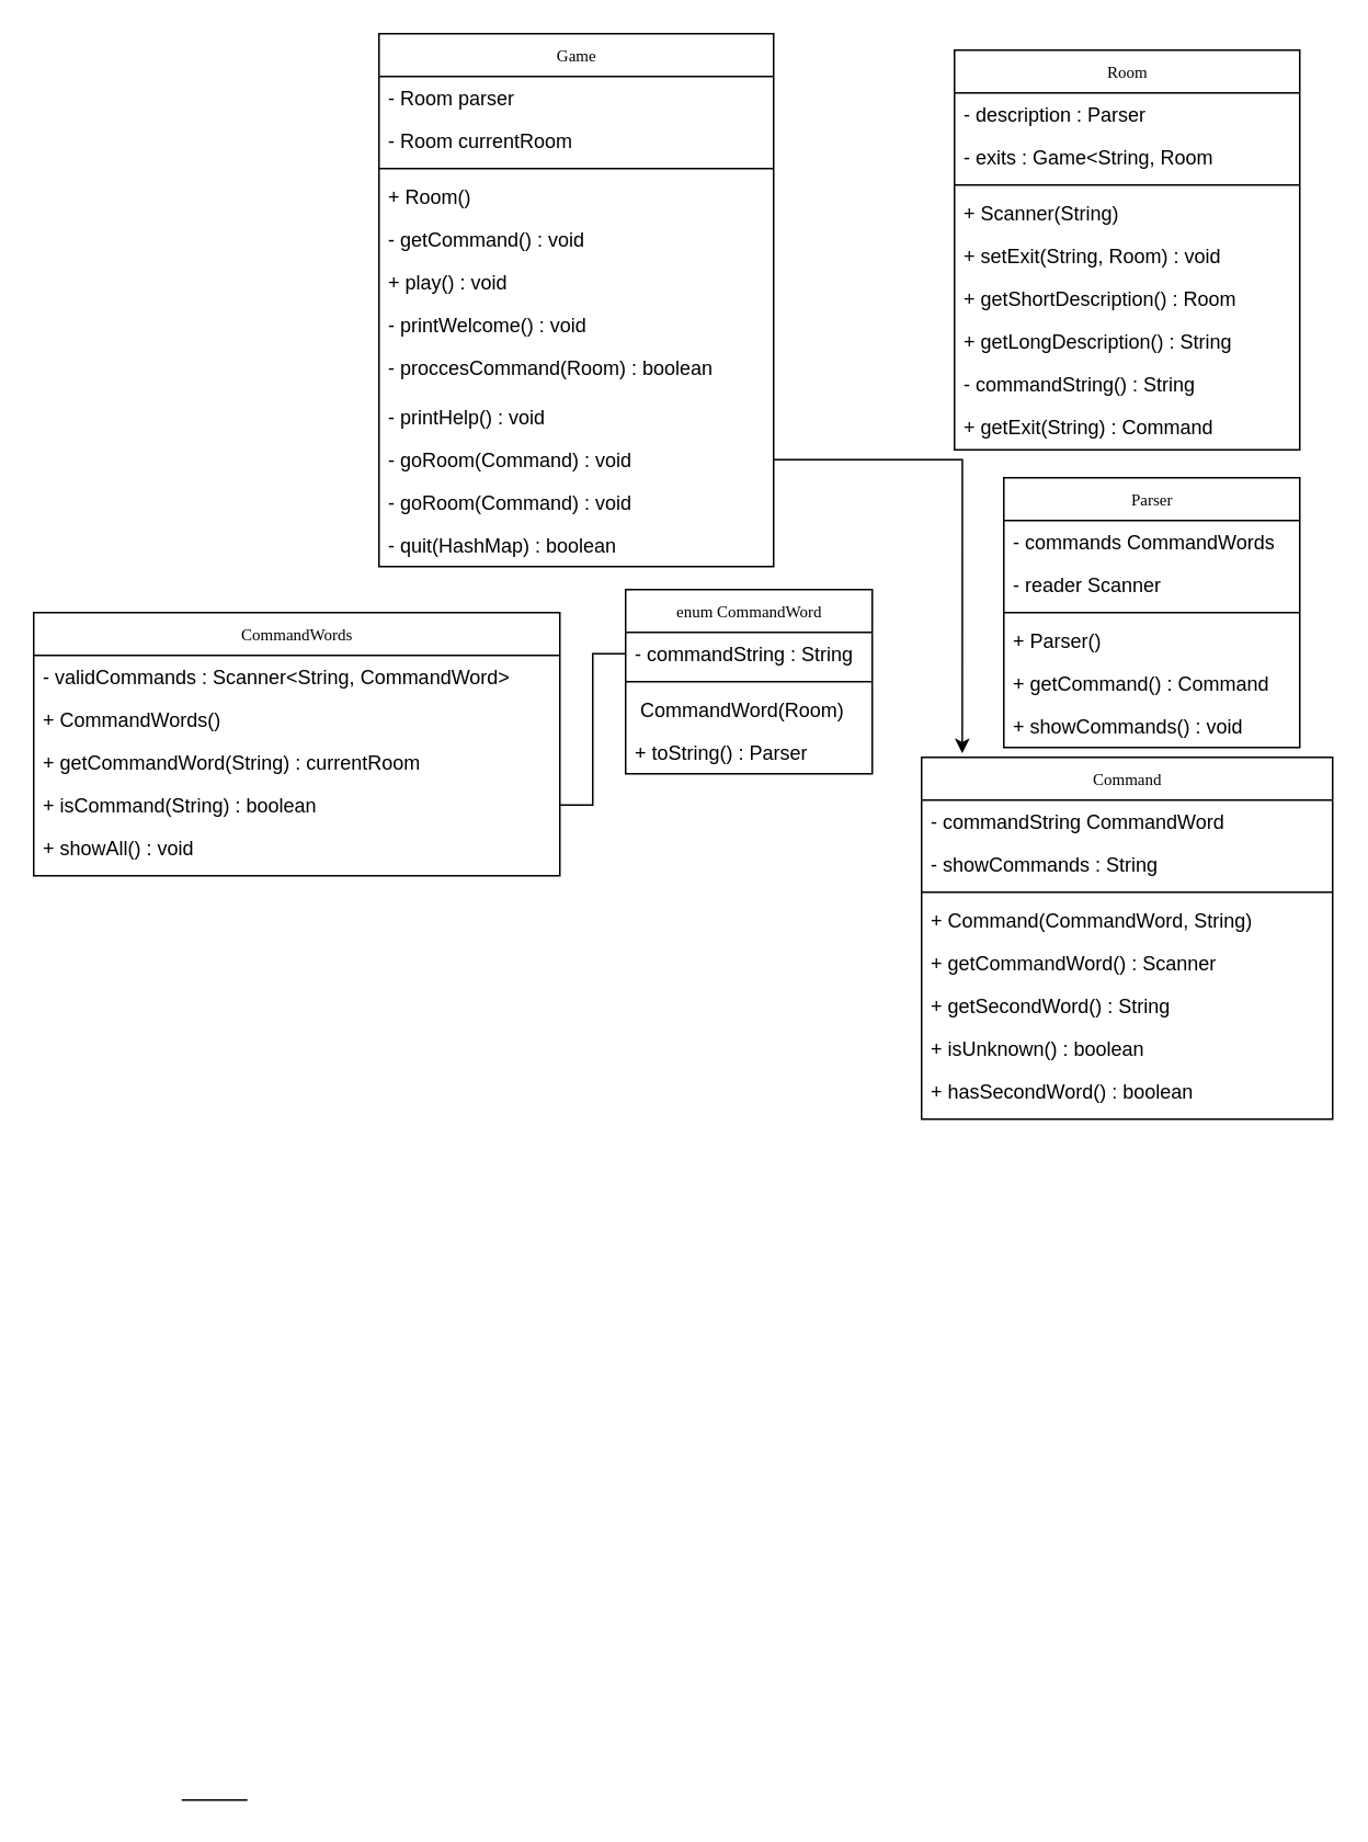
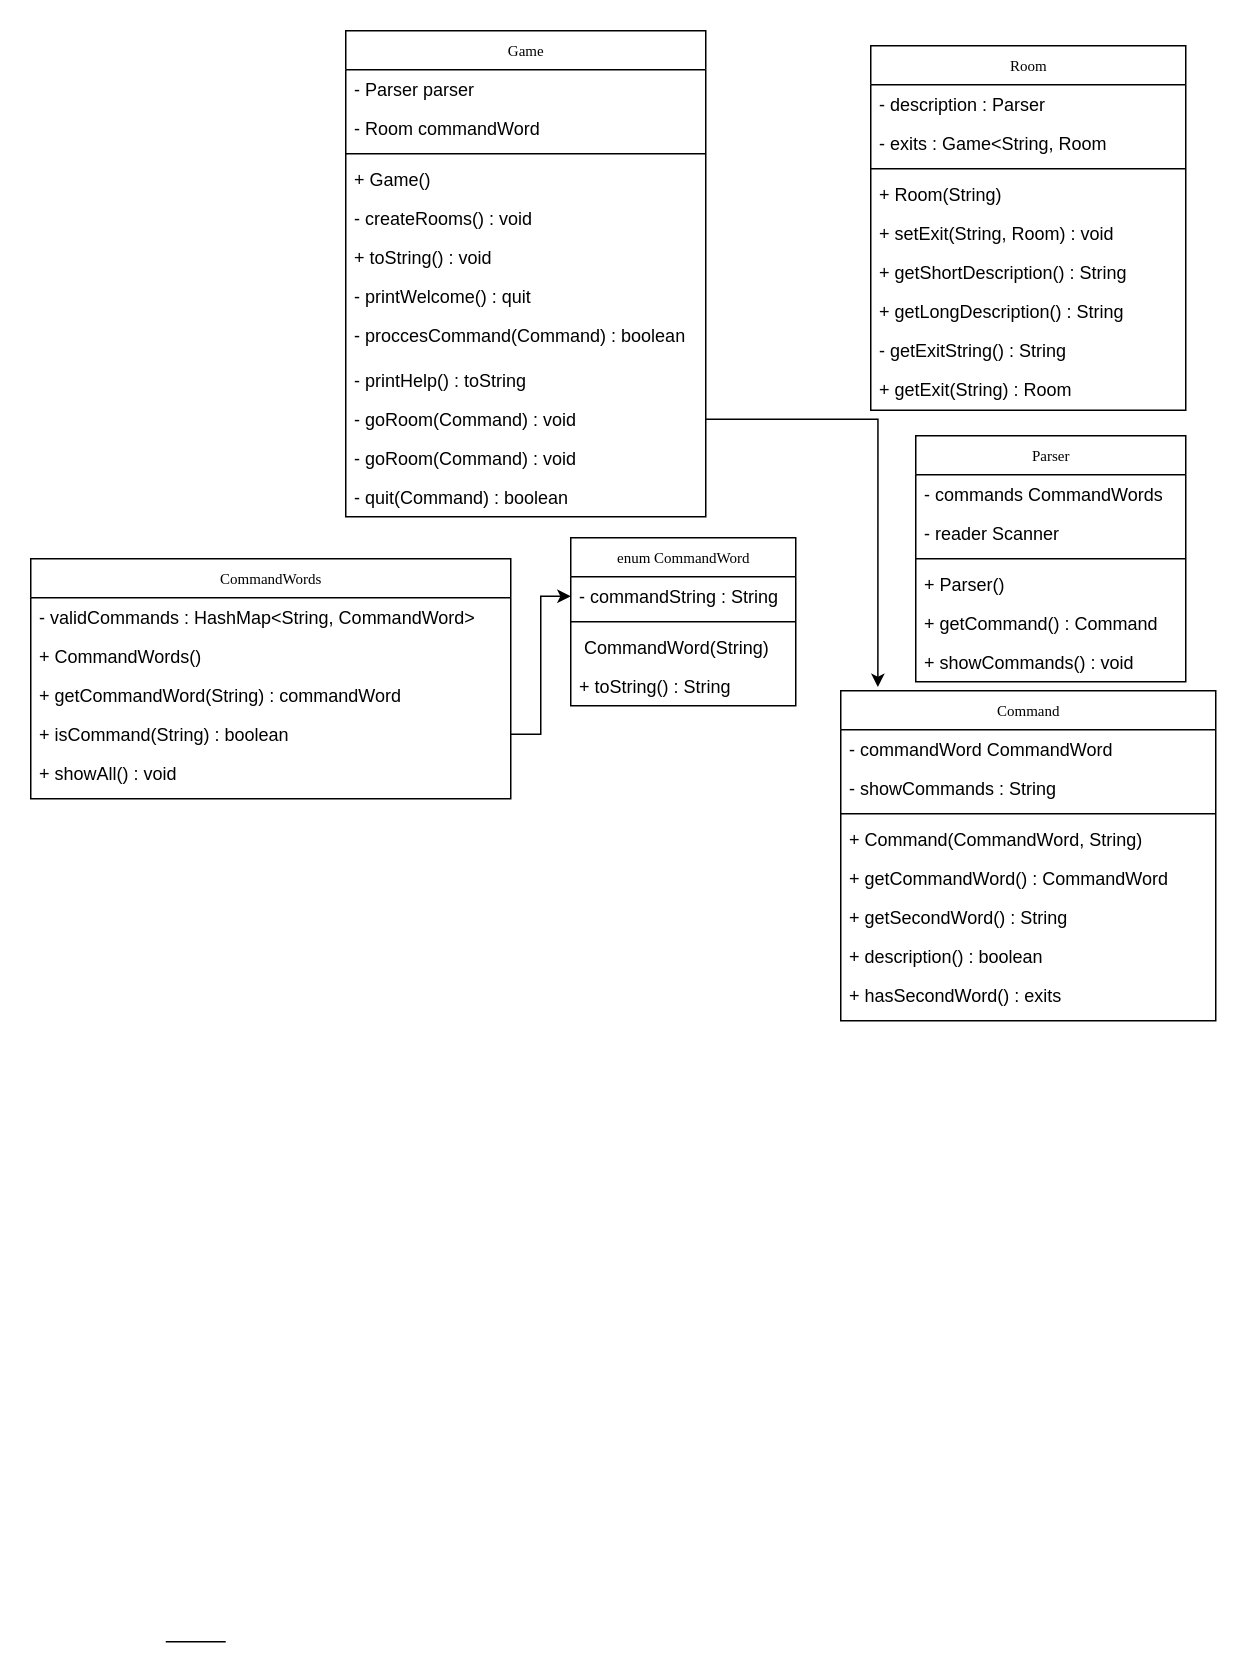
- <mxCell id="12" value="- Room parser" style="text;html=1;strokeColor=none;fillColor=none;align=left;verticalAlign=top;spacingLeft=4;spacingRight=4;whiteSpace=wrap;overflow=hidden;rotatable=0;points=[[0,0.5],[1,0.5]];portConstraint=eastwest;" parent="11" vertex="1"><mxGeometry y="26" width="240" height="26" as="geometry" /></mxCell>
+ <mxCell id="12" value="- Parser parser" style="text;html=1;strokeColor=none;fillColor=none;align=left;verticalAlign=top;spacingLeft=4;spacingRight=4;whiteSpace=wrap;overflow=hidden;rotatable=0;points=[[0,0.5],[1,0.5]];portConstraint=eastwest;" parent="11" vertex="1"><mxGeometry y="26" width="240" height="26" as="geometry" /></mxCell>
- <mxCell id="13" value="- Room currentRoom" style="text;html=1;strokeColor=none;fillColor=none;align=left;verticalAlign=top;spacingLeft=4;spacingRight=4;whiteSpace=wrap;overflow=hidden;rotatable=0;points=[[0,0.5],[1,0.5]];portConstraint=eastwest;" parent="11" vertex="1"><mxGeometry y="52" width="240" height="26" as="geometry" /></mxCell>
+ <mxCell id="13" value="- Room commandWord" style="text;html=1;strokeColor=none;fillColor=none;align=left;verticalAlign=top;spacingLeft=4;spacingRight=4;whiteSpace=wrap;overflow=hidden;rotatable=0;points=[[0,0.5],[1,0.5]];portConstraint=eastwest;" parent="11" vertex="1"><mxGeometry y="52" width="240" height="26" as="geometry" /></mxCell>
- <mxCell id="15" value="+ Room()" style="text;html=1;strokeColor=none;fillColor=none;align=left;verticalAlign=top;spacingLeft=4;spacingRight=4;whiteSpace=wrap;overflow=hidden;rotatable=0;points=[[0,0.5],[1,0.5]];portConstraint=eastwest;" parent="11" vertex="1"><mxGeometry y="86" width="240" height="26" as="geometry" /></mxCell>
+ <mxCell id="15" value="+ Game()" style="text;html=1;strokeColor=none;fillColor=none;align=left;verticalAlign=top;spacingLeft=4;spacingRight=4;whiteSpace=wrap;overflow=hidden;rotatable=0;points=[[0,0.5],[1,0.5]];portConstraint=eastwest;" parent="11" vertex="1"><mxGeometry y="86" width="240" height="26" as="geometry" /></mxCell>
- <mxCell id="28" value="+ Scanner(String)" style="text;html=1;strokeColor=none;fillColor=none;align=left;verticalAlign=top;spacingLeft=4;spacingRight=4;whiteSpace=wrap;overflow=hidden;rotatable=0;points=[[0,0.5],[1,0.5]];portConstraint=eastwest;" vertex="1" parent="24"><mxGeometry y="86" width="210" height="26" as="geometry" /></mxCell>
+ <mxCell id="28" value="+ Room(String)" style="text;html=1;strokeColor=none;fillColor=none;align=left;verticalAlign=top;spacingLeft=4;spacingRight=4;whiteSpace=wrap;overflow=hidden;rotatable=0;points=[[0,0.5],[1,0.5]];portConstraint=eastwest;" vertex="1" parent="24"><mxGeometry y="86" width="210" height="26" as="geometry" /></mxCell>
- <mxCell id="16" value="- getCommand() : void" style="text;html=1;strokeColor=none;fillColor=none;align=left;verticalAlign=top;spacingLeft=4;spacingRight=4;whiteSpace=wrap;overflow=hidden;rotatable=0;points=[[0,0.5],[1,0.5]];portConstraint=eastwest;" vertex="1" parent="11"><mxGeometry y="112" width="240" height="26" as="geometry" /></mxCell>
+ <mxCell id="16" value="- createRooms() : void" style="text;html=1;strokeColor=none;fillColor=none;align=left;verticalAlign=top;spacingLeft=4;spacingRight=4;whiteSpace=wrap;overflow=hidden;rotatable=0;points=[[0,0.5],[1,0.5]];portConstraint=eastwest;" vertex="1" parent="11"><mxGeometry y="112" width="240" height="26" as="geometry" /></mxCell>
- <mxCell id="17" value="+ play() : void" style="text;html=1;strokeColor=none;fillColor=none;align=left;verticalAlign=top;spacingLeft=4;spacingRight=4;whiteSpace=wrap;overflow=hidden;rotatable=0;points=[[0,0.5],[1,0.5]];portConstraint=eastwest;" vertex="1" parent="11"><mxGeometry y="138" width="240" height="26" as="geometry" /></mxCell>
+ <mxCell id="17" value="+ toString() : void" style="text;html=1;strokeColor=none;fillColor=none;align=left;verticalAlign=top;spacingLeft=4;spacingRight=4;whiteSpace=wrap;overflow=hidden;rotatable=0;points=[[0,0.5],[1,0.5]];portConstraint=eastwest;" vertex="1" parent="11"><mxGeometry y="138" width="240" height="26" as="geometry" /></mxCell>
- <mxCell id="30" value="+ getShortDescription() : Room" style="text;html=1;strokeColor=none;fillColor=none;align=left;verticalAlign=top;spacingLeft=4;spacingRight=4;whiteSpace=wrap;overflow=hidden;rotatable=0;points=[[0,0.5],[1,0.5]];portConstraint=eastwest;" vertex="1" parent="24"><mxGeometry y="138" width="210" height="26" as="geometry" /></mxCell>
+ <mxCell id="30" value="+ getShortDescription() : String" style="text;html=1;strokeColor=none;fillColor=none;align=left;verticalAlign=top;spacingLeft=4;spacingRight=4;whiteSpace=wrap;overflow=hidden;rotatable=0;points=[[0,0.5],[1,0.5]];portConstraint=eastwest;" vertex="1" parent="24"><mxGeometry y="138" width="210" height="26" as="geometry" /></mxCell>
- <mxCell id="18" value="- printWelcome() : void" style="text;html=1;strokeColor=none;fillColor=none;align=left;verticalAlign=top;spacingLeft=4;spacingRight=4;whiteSpace=wrap;overflow=hidden;rotatable=0;points=[[0,0.5],[1,0.5]];portConstraint=eastwest;" vertex="1" parent="11"><mxGeometry y="164" width="240" height="26" as="geometry" /></mxCell>
+ <mxCell id="18" value="- printWelcome() : quit" style="text;html=1;strokeColor=none;fillColor=none;align=left;verticalAlign=top;spacingLeft=4;spacingRight=4;whiteSpace=wrap;overflow=hidden;rotatable=0;points=[[0,0.5],[1,0.5]];portConstraint=eastwest;" vertex="1" parent="11"><mxGeometry y="164" width="240" height="26" as="geometry" /></mxCell>
- <mxCell id="19" value="- proccesCommand(Room) : boolean" style="text;html=1;strokeColor=none;fillColor=none;align=left;verticalAlign=top;spacingLeft=4;spacingRight=4;whiteSpace=wrap;overflow=hidden;rotatable=0;points=[[0,0.5],[1,0.5]];portConstraint=eastwest;" vertex="1" parent="11"><mxGeometry y="190" width="240" height="30" as="geometry" /></mxCell>
+ <mxCell id="19" value="- proccesCommand(Command) : boolean" style="text;html=1;strokeColor=none;fillColor=none;align=left;verticalAlign=top;spacingLeft=4;spacingRight=4;whiteSpace=wrap;overflow=hidden;rotatable=0;points=[[0,0.5],[1,0.5]];portConstraint=eastwest;" vertex="1" parent="11"><mxGeometry y="190" width="240" height="30" as="geometry" /></mxCell>
- <mxCell id="32" value="- commandString() : String" style="text;html=1;strokeColor=none;fillColor=none;align=left;verticalAlign=top;spacingLeft=4;spacingRight=4;whiteSpace=wrap;overflow=hidden;rotatable=0;points=[[0,0.5],[1,0.5]];portConstraint=eastwest;" vertex="1" parent="24"><mxGeometry y="190" width="210" height="26" as="geometry" /></mxCell>
+ <mxCell id="32" value="- getExitString() : String" style="text;html=1;strokeColor=none;fillColor=none;align=left;verticalAlign=top;spacingLeft=4;spacingRight=4;whiteSpace=wrap;overflow=hidden;rotatable=0;points=[[0,0.5],[1,0.5]];portConstraint=eastwest;" vertex="1" parent="24"><mxGeometry y="190" width="210" height="26" as="geometry" /></mxCell>
- <mxCell id="20" value="- printHelp() : void" style="text;html=1;strokeColor=none;fillColor=none;align=left;verticalAlign=top;spacingLeft=4;spacingRight=4;whiteSpace=wrap;overflow=hidden;rotatable=0;points=[[0,0.5],[1,0.5]];portConstraint=eastwest;" vertex="1" parent="11"><mxGeometry y="220" width="240" height="26" as="geometry" /></mxCell>
+ <mxCell id="20" value="- printHelp() : toString" style="text;html=1;strokeColor=none;fillColor=none;align=left;verticalAlign=top;spacingLeft=4;spacingRight=4;whiteSpace=wrap;overflow=hidden;rotatable=0;points=[[0,0.5],[1,0.5]];portConstraint=eastwest;" vertex="1" parent="11"><mxGeometry y="220" width="240" height="26" as="geometry" /></mxCell>
- <mxCell id="33" value="+ getExit(String) : Command" style="text;html=1;strokeColor=none;fillColor=none;align=left;verticalAlign=top;spacingLeft=4;spacingRight=4;whiteSpace=wrap;overflow=hidden;rotatable=0;points=[[0,0.5],[1,0.5]];portConstraint=eastwest;" vertex="1" parent="24"><mxGeometry y="216" width="210" height="26" as="geometry" /></mxCell>
+ <mxCell id="33" value="+ getExit(String) : Room" style="text;html=1;strokeColor=none;fillColor=none;align=left;verticalAlign=top;spacingLeft=4;spacingRight=4;whiteSpace=wrap;overflow=hidden;rotatable=0;points=[[0,0.5],[1,0.5]];portConstraint=eastwest;" vertex="1" parent="24"><mxGeometry y="216" width="210" height="26" as="geometry" /></mxCell>
- <mxCell id="23" value="- quit(HashMap) : boolean" style="text;html=1;strokeColor=none;fillColor=none;align=left;verticalAlign=top;spacingLeft=4;spacingRight=4;whiteSpace=wrap;overflow=hidden;rotatable=0;points=[[0,0.5],[1,0.5]];portConstraint=eastwest;" vertex="1" parent="11"><mxGeometry y="298" width="240" height="26" as="geometry" /></mxCell>
+ <mxCell id="23" value="- quit(Command) : boolean" style="text;html=1;strokeColor=none;fillColor=none;align=left;verticalAlign=top;spacingLeft=4;spacingRight=4;whiteSpace=wrap;overflow=hidden;rotatable=0;points=[[0,0.5],[1,0.5]];portConstraint=eastwest;" vertex="1" parent="11"><mxGeometry y="298" width="240" height="26" as="geometry" /></mxCell>
- <mxCell id="53" style="edgeStyle=orthogonalEdgeStyle;rounded=0;orthogonalLoop=1;jettySize=auto;html=1;entryX=0;entryY=0.5;entryDx=0;entryDy=0;endArrow=none;" edge="1" parent="1" source="38" target="41"><mxGeometry relative="1" as="geometry" /></mxCell>
+ <mxCell id="53" style="edgeStyle=orthogonalEdgeStyle;rounded=0;orthogonalLoop=1;jettySize=auto;html=1;entryX=0;entryY=0.5;entryDx=0;entryDy=0;" edge="1" parent="1" source="38" target="41"><mxGeometry relative="1" as="geometry" /></mxCell>
- <mxCell id="35" value="- validCommands : Scanner&amp;lt;String, CommandWord&amp;gt;" style="text;html=1;strokeColor=none;fillColor=none;align=left;verticalAlign=top;spacingLeft=4;spacingRight=4;whiteSpace=wrap;overflow=hidden;rotatable=0;points=[[0,0.5],[1,0.5]];portConstraint=eastwest;" parent="34" vertex="1"><mxGeometry y="26" width="320" height="26" as="geometry" /></mxCell>
+ <mxCell id="35" value="- validCommands : HashMap&amp;lt;String, CommandWord&amp;gt;" style="text;html=1;strokeColor=none;fillColor=none;align=left;verticalAlign=top;spacingLeft=4;spacingRight=4;whiteSpace=wrap;overflow=hidden;rotatable=0;points=[[0,0.5],[1,0.5]];portConstraint=eastwest;" parent="34" vertex="1"><mxGeometry y="26" width="320" height="26" as="geometry" /></mxCell>
- <mxCell id="43" value="&amp;nbsp;CommandWord(Room)" style="text;html=1;strokeColor=none;fillColor=none;align=left;verticalAlign=top;spacingLeft=4;spacingRight=4;whiteSpace=wrap;overflow=hidden;rotatable=0;points=[[0,0.5],[1,0.5]];portConstraint=eastwest;" parent="40" vertex="1"><mxGeometry y="60" width="150" height="26" as="geometry" /></mxCell>
+ <mxCell id="43" value="&amp;nbsp;CommandWord(String)" style="text;html=1;strokeColor=none;fillColor=none;align=left;verticalAlign=top;spacingLeft=4;spacingRight=4;whiteSpace=wrap;overflow=hidden;rotatable=0;points=[[0,0.5],[1,0.5]];portConstraint=eastwest;" parent="40" vertex="1"><mxGeometry y="60" width="150" height="26" as="geometry" /></mxCell>
- <mxCell id="44" value="+ toString() : Parser" style="text;html=1;strokeColor=none;fillColor=none;align=left;verticalAlign=top;spacingLeft=4;spacingRight=4;whiteSpace=wrap;overflow=hidden;rotatable=0;points=[[0,0.5],[1,0.5]];portConstraint=eastwest;" vertex="1" parent="40"><mxGeometry y="86" width="150" height="26" as="geometry" /></mxCell>
+ <mxCell id="44" value="+ toString() : String" style="text;html=1;strokeColor=none;fillColor=none;align=left;verticalAlign=top;spacingLeft=4;spacingRight=4;whiteSpace=wrap;overflow=hidden;rotatable=0;points=[[0,0.5],[1,0.5]];portConstraint=eastwest;" vertex="1" parent="40"><mxGeometry y="86" width="150" height="26" as="geometry" /></mxCell>
- <mxCell id="37" value="+ getCommandWord(String) : currentRoom" style="text;html=1;strokeColor=none;fillColor=none;align=left;verticalAlign=top;spacingLeft=4;spacingRight=4;whiteSpace=wrap;overflow=hidden;rotatable=0;points=[[0,0.5],[1,0.5]];portConstraint=eastwest;" vertex="1" parent="34"><mxGeometry y="78" width="320" height="26" as="geometry" /></mxCell>
+ <mxCell id="37" value="+ getCommandWord(String) : commandWord" style="text;html=1;strokeColor=none;fillColor=none;align=left;verticalAlign=top;spacingLeft=4;spacingRight=4;whiteSpace=wrap;overflow=hidden;rotatable=0;points=[[0,0.5],[1,0.5]];portConstraint=eastwest;" vertex="1" parent="34"><mxGeometry y="78" width="320" height="26" as="geometry" /></mxCell>
- <mxCell id="3" value="- commandString CommandWord" style="text;html=1;strokeColor=none;fillColor=none;align=left;verticalAlign=top;spacingLeft=4;spacingRight=4;whiteSpace=wrap;overflow=hidden;rotatable=0;points=[[0,0.5],[1,0.5]];portConstraint=eastwest;" parent="2" vertex="1"><mxGeometry y="26" width="250" height="26" as="geometry" /></mxCell>
+ <mxCell id="3" value="- commandWord CommandWord" style="text;html=1;strokeColor=none;fillColor=none;align=left;verticalAlign=top;spacingLeft=4;spacingRight=4;whiteSpace=wrap;overflow=hidden;rotatable=0;points=[[0,0.5],[1,0.5]];portConstraint=eastwest;" parent="2" vertex="1"><mxGeometry y="26" width="250" height="26" as="geometry" /></mxCell>
- <mxCell id="7" value="+ getCommandWord() : Scanner" style="text;html=1;strokeColor=none;fillColor=none;align=left;verticalAlign=top;spacingLeft=4;spacingRight=4;whiteSpace=wrap;overflow=hidden;rotatable=0;points=[[0,0.5],[1,0.5]];portConstraint=eastwest;" parent="2" vertex="1"><mxGeometry y="112" width="250" height="26" as="geometry" /></mxCell>
+ <mxCell id="7" value="+ getCommandWord() : CommandWord" style="text;html=1;strokeColor=none;fillColor=none;align=left;verticalAlign=top;spacingLeft=4;spacingRight=4;whiteSpace=wrap;overflow=hidden;rotatable=0;points=[[0,0.5],[1,0.5]];portConstraint=eastwest;" parent="2" vertex="1"><mxGeometry y="112" width="250" height="26" as="geometry" /></mxCell>
- <mxCell id="9" value="+ isUnknown() : boolean" style="text;html=1;strokeColor=none;fillColor=none;align=left;verticalAlign=top;spacingLeft=4;spacingRight=4;whiteSpace=wrap;overflow=hidden;rotatable=0;points=[[0,0.5],[1,0.5]];portConstraint=eastwest;" vertex="1" parent="2"><mxGeometry y="164" width="250" height="26" as="geometry" /></mxCell>
+ <mxCell id="9" value="+ description() : boolean" style="text;html=1;strokeColor=none;fillColor=none;align=left;verticalAlign=top;spacingLeft=4;spacingRight=4;whiteSpace=wrap;overflow=hidden;rotatable=0;points=[[0,0.5],[1,0.5]];portConstraint=eastwest;" vertex="1" parent="2"><mxGeometry y="164" width="250" height="26" as="geometry" /></mxCell>
- <mxCell id="10" value="+ hasSecondWord() : boolean" style="text;html=1;strokeColor=none;fillColor=none;align=left;verticalAlign=top;spacingLeft=4;spacingRight=4;whiteSpace=wrap;overflow=hidden;rotatable=0;points=[[0,0.5],[1,0.5]];portConstraint=eastwest;" vertex="1" parent="2"><mxGeometry y="190" width="250" height="26" as="geometry" /></mxCell>
+ <mxCell id="10" value="+ hasSecondWord() : exits" style="text;html=1;strokeColor=none;fillColor=none;align=left;verticalAlign=top;spacingLeft=4;spacingRight=4;whiteSpace=wrap;overflow=hidden;rotatable=0;points=[[0,0.5],[1,0.5]];portConstraint=eastwest;" vertex="1" parent="2"><mxGeometry y="190" width="250" height="26" as="geometry" /></mxCell>
